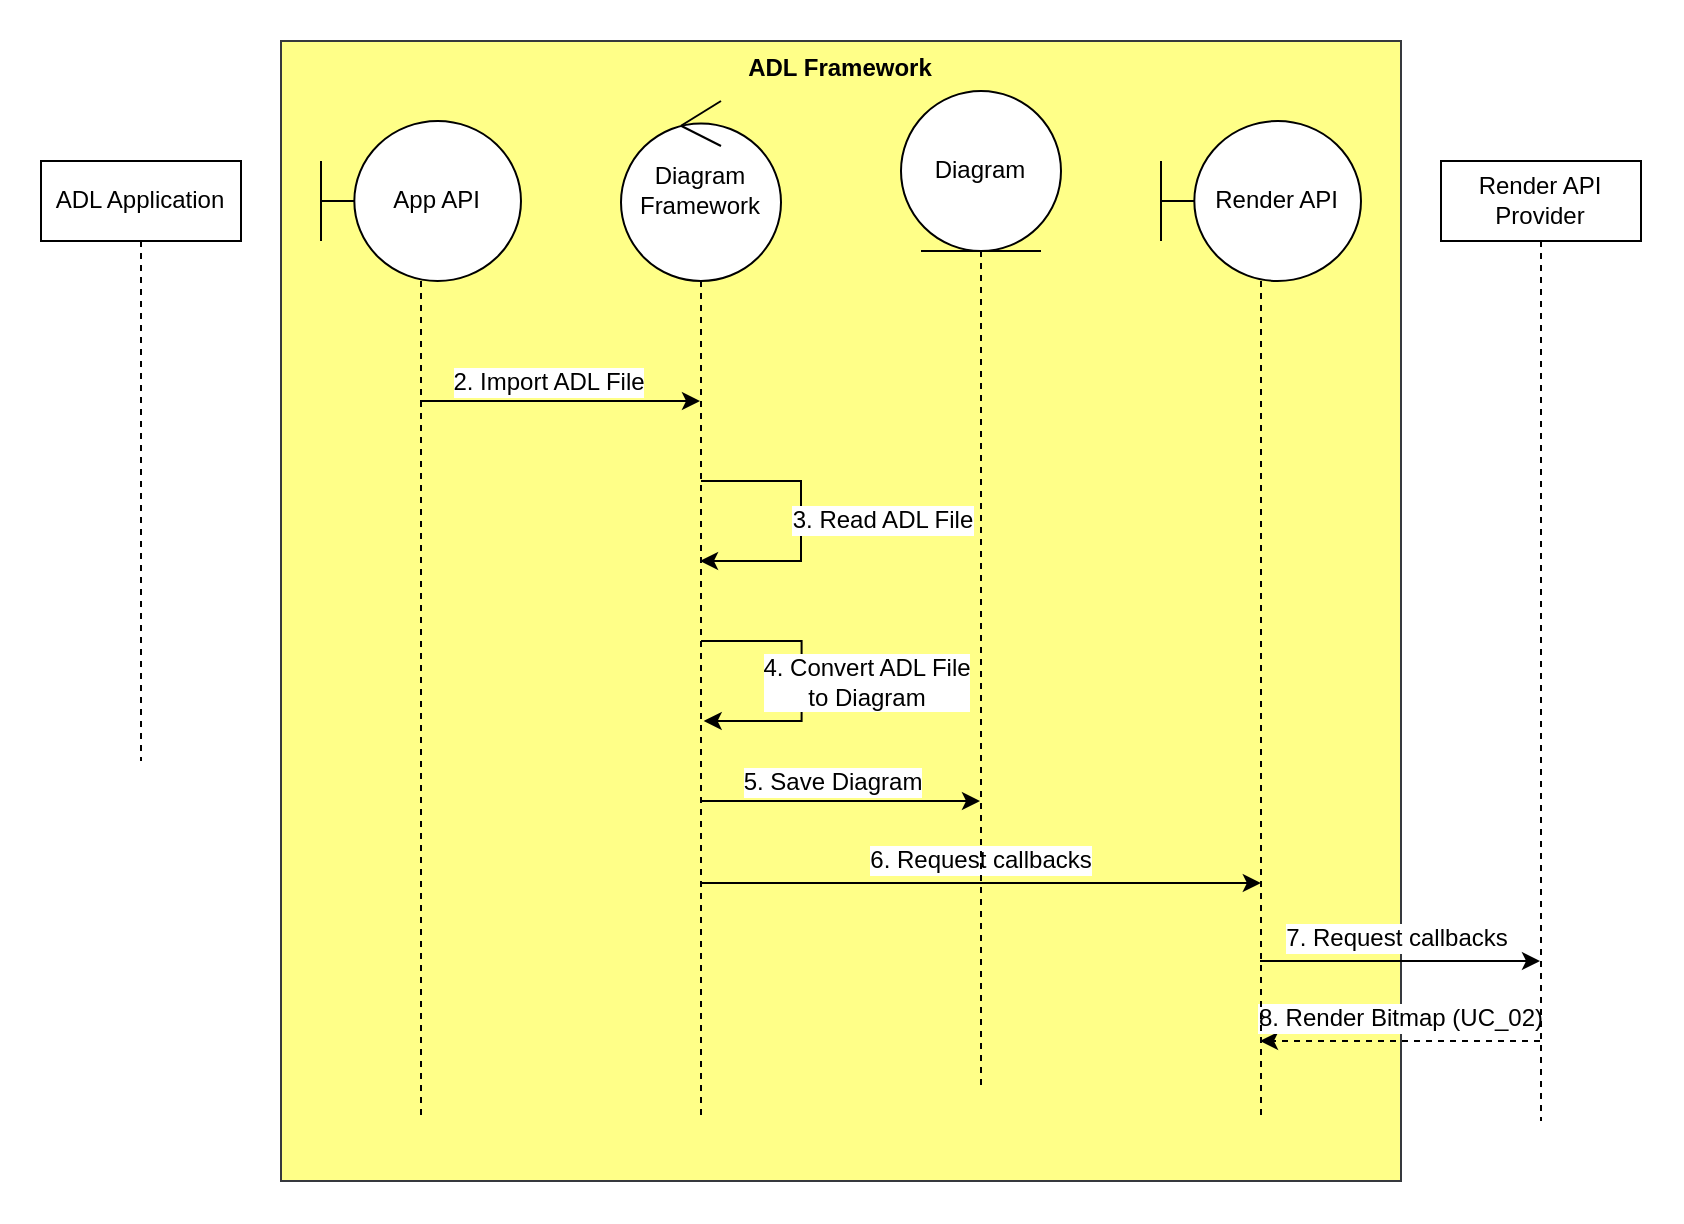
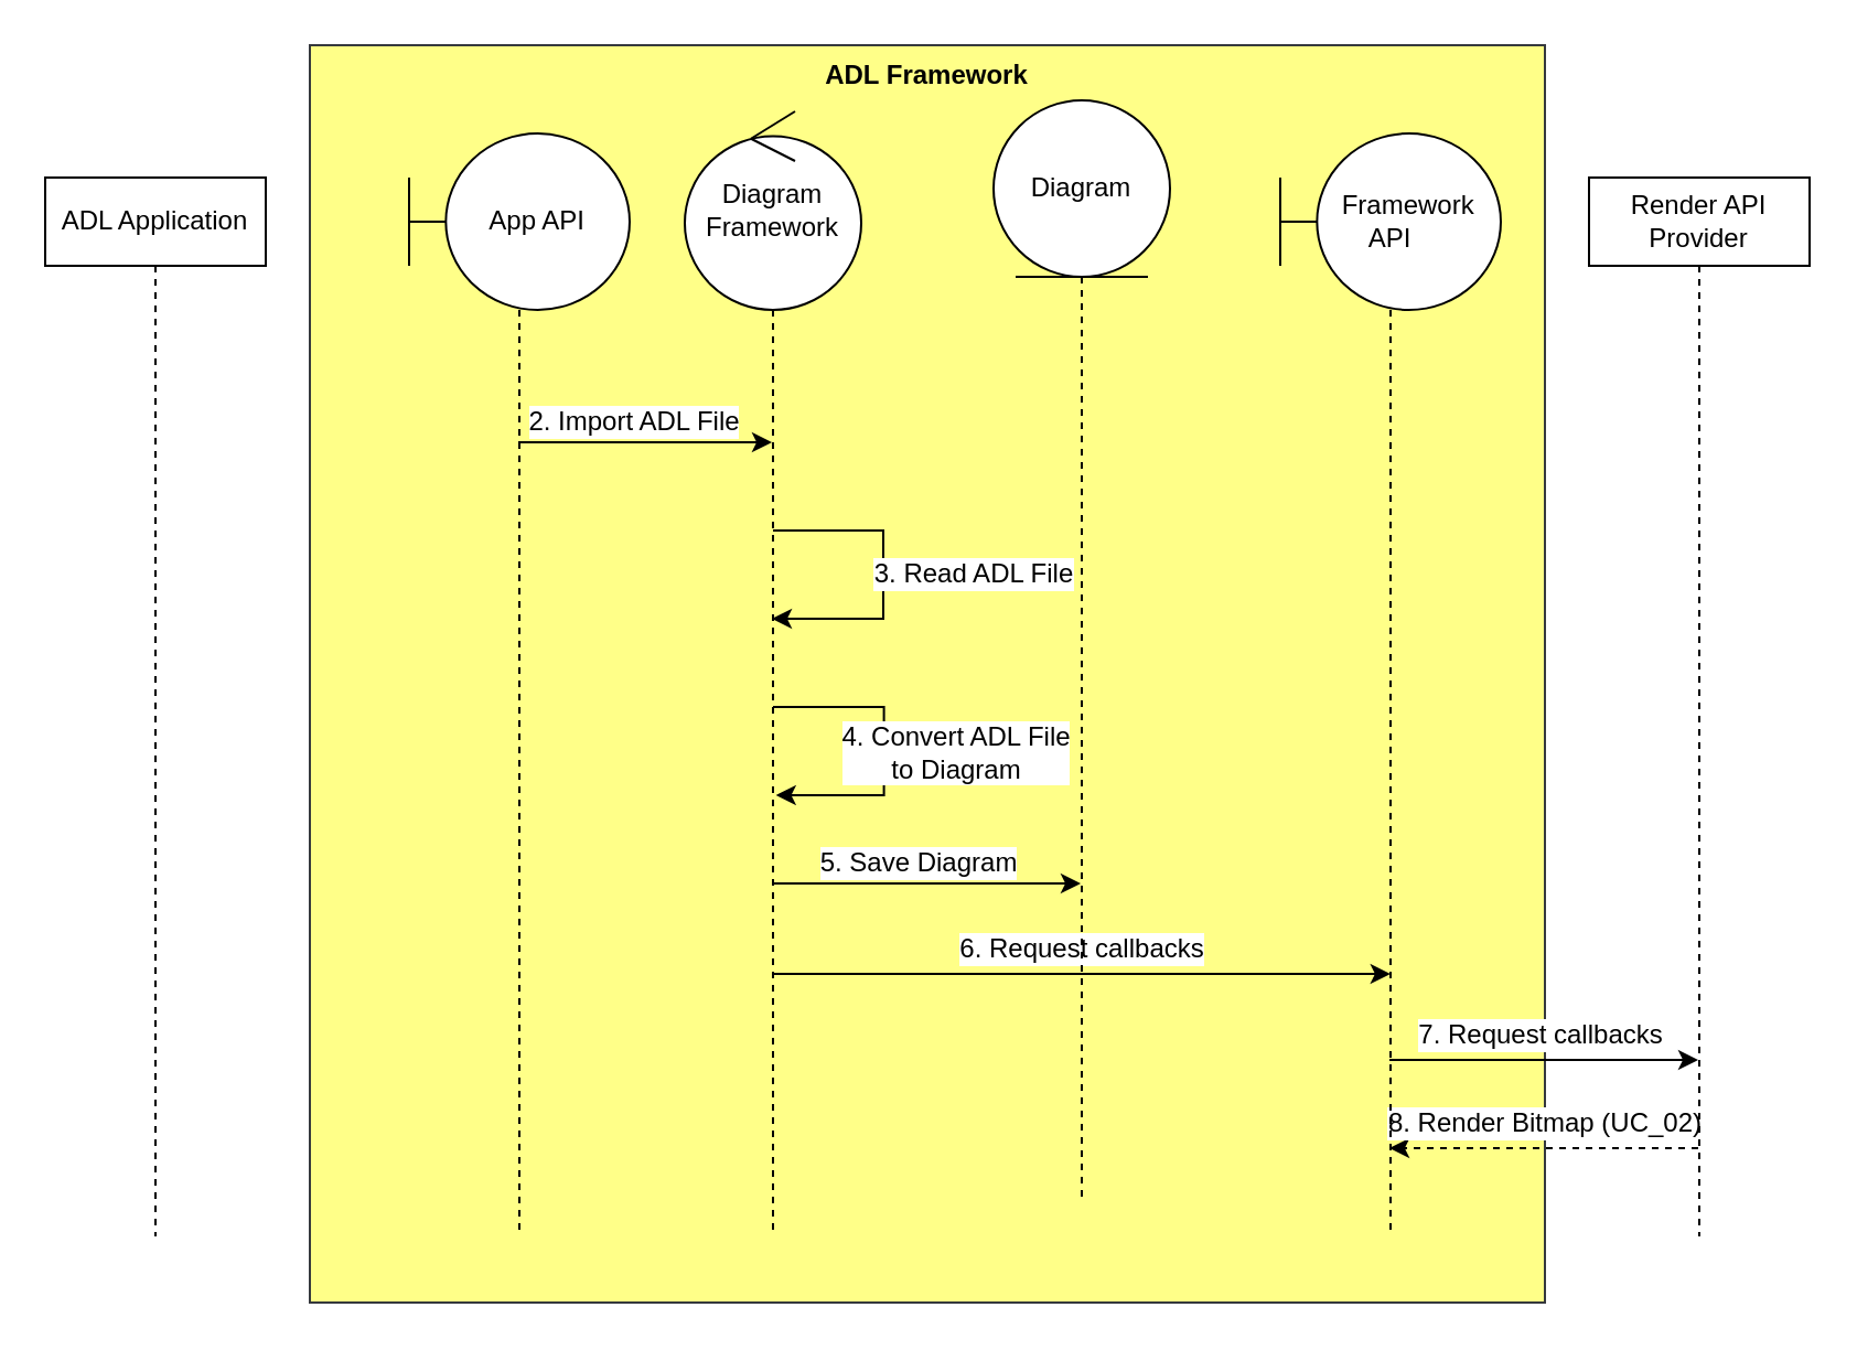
- <mxCell id="17" value="&amp;nbsp; &amp;nbsp; &amp;nbsp;Render API" style="shape=umlLifeline;perimeter=lifelinePerimeter;whiteSpace=wrap;html=1;container=1;dropTarget=0;collapsible=0;recursiveResize=0;outlineConnect=0;portConstraint=eastwest;newEdgeStyle={&quot;curved&quot;:0,&quot;rounded&quot;:0};participant=umlBoundary;size=80;" vertex="1" parent="1"><mxGeometry x="580" y="60" width="100" height="500" as="geometry" /></mxCell>
+ <mxCell id="17" value="&amp;nbsp; &amp;nbsp; &amp;nbsp;Framework API" style="shape=umlLifeline;perimeter=lifelinePerimeter;whiteSpace=wrap;html=1;container=1;dropTarget=0;collapsible=0;recursiveResize=0;outlineConnect=0;portConstraint=eastwest;newEdgeStyle={&quot;curved&quot;:0,&quot;rounded&quot;:0};participant=umlBoundary;size=80;" vertex="1" parent="1"><mxGeometry x="580" y="60" width="100" height="500" as="geometry" /></mxCell>
- <mxCell id="3" value="ADL Application" style="shape=umlLifeline;perimeter=lifelinePerimeter;whiteSpace=wrap;html=1;container=1;dropTarget=0;collapsible=0;recursiveResize=0;outlineConnect=0;portConstraint=eastwest;newEdgeStyle={&quot;curved&quot;:0,&quot;rounded&quot;:0};" vertex="1" parent="1"><mxGeometry x="20" y="80" width="100" height="300" as="geometry" /></mxCell>
+ <mxCell id="3" value="ADL Application" style="shape=umlLifeline;perimeter=lifelinePerimeter;whiteSpace=wrap;html=1;container=1;dropTarget=0;collapsible=0;recursiveResize=0;outlineConnect=0;portConstraint=eastwest;newEdgeStyle={&quot;curved&quot;:0,&quot;rounded&quot;:0};" vertex="1" parent="1"><mxGeometry x="20" y="80" width="100" height="480" as="geometry" /></mxCell>
- <mxCell id="6" value="&amp;nbsp; &amp;nbsp; &amp;nbsp;App API" style="shape=umlLifeline;perimeter=lifelinePerimeter;whiteSpace=wrap;html=1;container=1;dropTarget=0;collapsible=0;recursiveResize=0;outlineConnect=0;portConstraint=eastwest;newEdgeStyle={&quot;curved&quot;:0,&quot;rounded&quot;:0};participant=umlBoundary;size=80;" vertex="1" parent="1"><mxGeometry x="160" y="60" width="100" height="500" as="geometry" /></mxCell>
+ <mxCell id="6" value="&amp;nbsp; &amp;nbsp; &amp;nbsp;App API" style="shape=umlLifeline;perimeter=lifelinePerimeter;whiteSpace=wrap;html=1;container=1;dropTarget=0;collapsible=0;recursiveResize=0;outlineConnect=0;portConstraint=eastwest;newEdgeStyle={&quot;curved&quot;:0,&quot;rounded&quot;:0};participant=umlBoundary;size=80;" vertex="1" parent="1"><mxGeometry x="185" y="60" width="100" height="500" as="geometry" /></mxCell>
